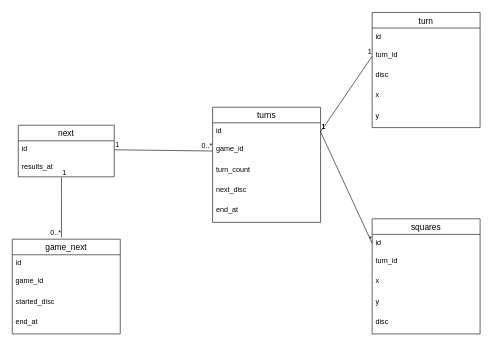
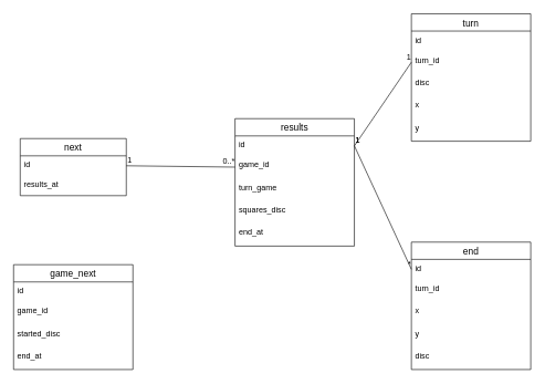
- <mxCell id="5" value="turns" style="swimlane;fontStyle=0;childLayout=stackLayout;horizontal=1;startSize=26;horizontalStack=0;resizeParent=1;resizeParentMax=0;resizeLast=0;collapsible=1;marginBottom=0;align=center;fontSize=14;" parent="1" vertex="1"><mxGeometry x="354" y="178" width="180" height="192" as="geometry"><mxRectangle x="110" y="410" width="70" height="30" as="alternateBounds" /></mxGeometry></mxCell>
+ <mxCell id="5" value="results" style="swimlane;fontStyle=0;childLayout=stackLayout;horizontal=1;startSize=26;horizontalStack=0;resizeParent=1;resizeParentMax=0;resizeLast=0;collapsible=1;marginBottom=0;align=center;fontSize=14;" parent="1" vertex="1"><mxGeometry x="354" y="178" width="180" height="192" as="geometry"><mxRectangle x="110" y="410" width="70" height="30" as="alternateBounds" /></mxGeometry></mxCell>
- <mxCell id="8" value="turn_count" style="text;strokeColor=none;fillColor=none;spacingLeft=4;spacingRight=4;overflow=hidden;rotatable=0;points=[[0,0.5],[1,0.5]];portConstraint=eastwest;fontSize=12;" parent="5" vertex="1"><mxGeometry y="90" width="180" height="34" as="geometry" /></mxCell>
+ <mxCell id="8" value="turn_game" style="text;strokeColor=none;fillColor=none;spacingLeft=4;spacingRight=4;overflow=hidden;rotatable=0;points=[[0,0.5],[1,0.5]];portConstraint=eastwest;fontSize=12;" parent="5" vertex="1"><mxGeometry y="90" width="180" height="34" as="geometry" /></mxCell>
- <mxCell id="9" value="next_disc" style="text;strokeColor=none;fillColor=none;spacingLeft=4;spacingRight=4;overflow=hidden;rotatable=0;points=[[0,0.5],[1,0.5]];portConstraint=eastwest;fontSize=12;" parent="5" vertex="1"><mxGeometry y="124" width="180" height="34" as="geometry" /></mxCell>
+ <mxCell id="9" value="squares_disc" style="text;strokeColor=none;fillColor=none;spacingLeft=4;spacingRight=4;overflow=hidden;rotatable=0;points=[[0,0.5],[1,0.5]];portConstraint=eastwest;fontSize=12;" parent="5" vertex="1"><mxGeometry y="124" width="180" height="34" as="geometry" /></mxCell>
- <mxCell id="19" value="" style="endArrow=none;html=1;rounded=0;exitX=0.45;exitY=1.033;exitDx=0;exitDy=0;entryX=0.456;entryY=-0.019;entryDx=0;entryDy=0;exitPerimeter=0;entryPerimeter=0;" parent="1" source="4" target="14" edge="1"><mxGeometry relative="1" as="geometry"><mxPoint x="200" y="259" as="sourcePoint" /><mxPoint x="364" y="261" as="targetPoint" /></mxGeometry></mxCell>
- <mxCell id="20" value="1" style="resizable=0;html=1;align=left;verticalAlign=bottom;" parent="19" connectable="0" vertex="1"><mxGeometry x="-1" relative="1" as="geometry" /></mxCell>
- <mxCell id="21" value="0..*" style="resizable=0;html=1;align=right;verticalAlign=bottom;" parent="19" connectable="0" vertex="1"><mxGeometry x="1" relative="1" as="geometry" /></mxCell>
- <mxCell id="28" value="squares" style="swimlane;fontStyle=0;childLayout=stackLayout;horizontal=1;startSize=26;horizontalStack=0;resizeParent=1;resizeParentMax=0;resizeLast=0;collapsible=1;marginBottom=0;align=center;fontSize=14;" parent="1" vertex="1"><mxGeometry x="620" y="364" width="180" height="192" as="geometry"><mxRectangle x="110" y="410" width="70" height="30" as="alternateBounds" /></mxGeometry></mxCell>
+ <mxCell id="28" value="end" style="swimlane;fontStyle=0;childLayout=stackLayout;horizontal=1;startSize=26;horizontalStack=0;resizeParent=1;resizeParentMax=0;resizeLast=0;collapsible=1;marginBottom=0;align=center;fontSize=14;" parent="1" vertex="1"><mxGeometry x="620" y="364" width="180" height="192" as="geometry"><mxRectangle x="110" y="410" width="70" height="30" as="alternateBounds" /></mxGeometry></mxCell>
